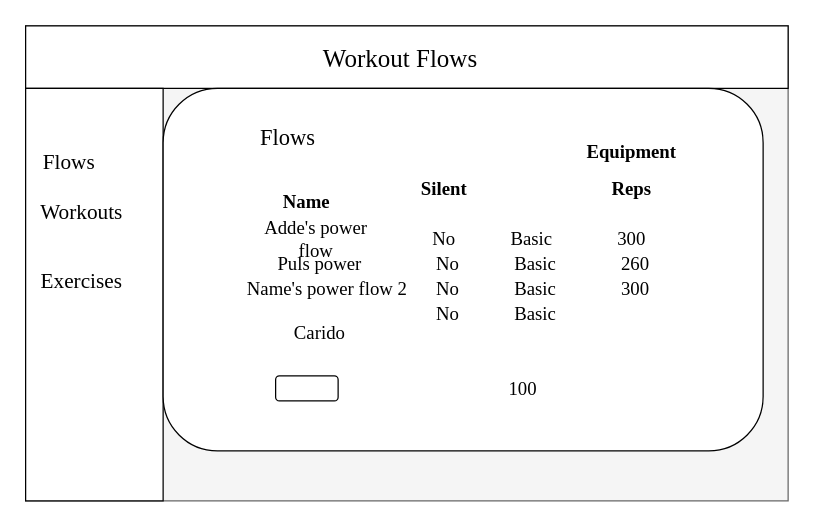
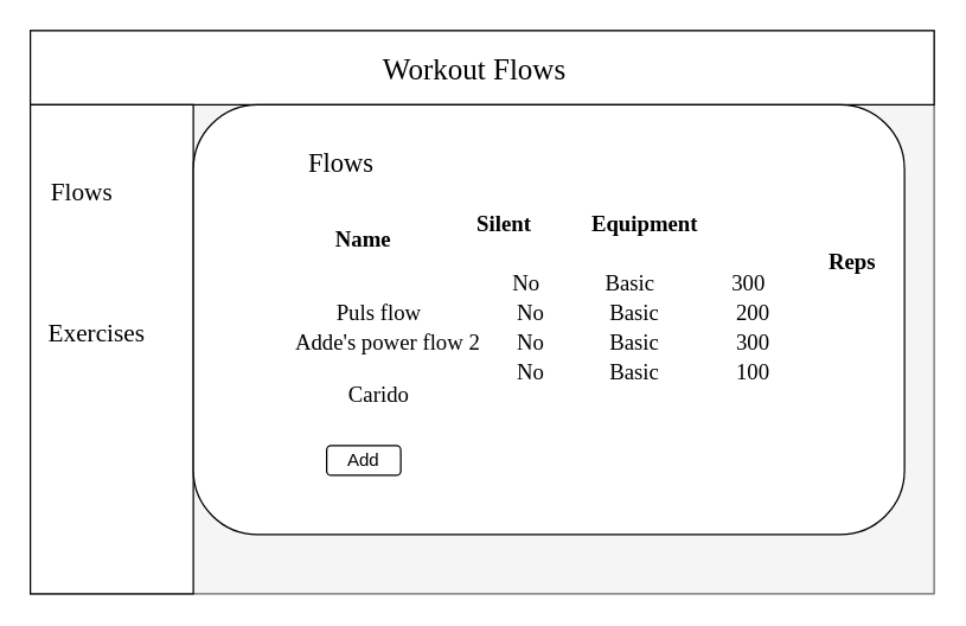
- <mxCell id="15" value="&lt;font style=&quot;font-size: 15px&quot; face=&quot;Garamond&quot;&gt;&lt;b&gt;Equipment&lt;/b&gt;&lt;/font&gt;" style="text;html=1;strokeColor=none;fillColor=none;align=center;verticalAlign=middle;whiteSpace=wrap;rounded=0;" vertex="1" parent="1"><mxGeometry x="460" y="110" width="90" height="20" as="geometry" /></mxCell>
+ <mxCell id="15" value="&lt;font style=&quot;font-size: 15px&quot; face=&quot;Garamond&quot;&gt;&lt;b&gt;Equipment&lt;/b&gt;&lt;/font&gt;" style="text;html=1;strokeColor=none;fillColor=none;align=center;verticalAlign=middle;whiteSpace=wrap;rounded=0;" vertex="1" parent="1"><mxGeometry x="390" y="140" width="90" height="20" as="geometry" /></mxCell>
- <mxCell id="14" value="&lt;font style=&quot;font-size: 15px&quot; face=&quot;Garamond&quot;&gt;&lt;b&gt;Silent&lt;/b&gt;&lt;/font&gt;" style="text;html=1;strokeColor=none;fillColor=none;align=center;verticalAlign=middle;whiteSpace=wrap;rounded=0;" vertex="1" parent="1"><mxGeometry x="320" y="140" width="70" height="20" as="geometry" /></mxCell>
+ <mxCell id="14" value="&lt;font style=&quot;font-size: 15px&quot; face=&quot;Garamond&quot;&gt;&lt;b&gt;Silent&lt;/b&gt;&lt;/font&gt;" style="text;html=1;strokeColor=none;fillColor=none;align=center;verticalAlign=middle;whiteSpace=wrap;rounded=0;" vertex="1" parent="1"><mxGeometry x="305" y="140" width="70" height="20" as="geometry" /></mxCell>
- <mxCell id="12" value="&lt;font style=&quot;font-size: 15px&quot; face=&quot;Garamond&quot;&gt;&lt;b&gt;Reps&lt;/b&gt;&lt;/font&gt;" style="text;html=1;strokeColor=none;fillColor=none;align=center;verticalAlign=middle;whiteSpace=wrap;rounded=0;" vertex="1" parent="1"><mxGeometry x="480" y="140" width="50" height="20" as="geometry" /></mxCell>
+ <mxCell id="12" value="&lt;font style=&quot;font-size: 15px&quot; face=&quot;Garamond&quot;&gt;&lt;b&gt;Reps&lt;/b&gt;&lt;/font&gt;" style="text;html=1;strokeColor=none;fillColor=none;align=center;verticalAlign=middle;whiteSpace=wrap;rounded=0;" vertex="1" parent="1"><mxGeometry x="550" y="165" width="50" height="20" as="geometry" /></mxCell>
- <mxCell id="8" value="&lt;font face=&quot;Garamond&quot; style=&quot;font-size: 17px&quot;&gt;Workouts&lt;/font&gt;" style="text;html=1;strokeColor=none;fillColor=none;align=center;verticalAlign=middle;whiteSpace=wrap;rounded=0;" vertex="1" parent="1"><mxGeometry x="30" y="160" width="70" height="20" as="geometry" /></mxCell>
- <mxCell id="16" value="&lt;font style=&quot;font-size: 15px&quot; face=&quot;Garamond&quot;&gt;Adde's power flow&lt;/font&gt;" style="text;html=1;strokeColor=none;fillColor=none;align=center;verticalAlign=middle;whiteSpace=wrap;rounded=0;" vertex="1" parent="1"><mxGeometry x="195" y="180" width="115" height="20" as="geometry" /></mxCell>
- <mxCell id="20" value="&lt;font style=&quot;font-size: 15px&quot; face=&quot;Garamond&quot;&gt;Puls power&lt;/font&gt;" style="text;html=1;strokeColor=none;fillColor=none;align=center;verticalAlign=middle;whiteSpace=wrap;rounded=0;" vertex="1" parent="1"><mxGeometry x="197.5" y="200" width="115" height="20" as="geometry" /></mxCell>
+ <mxCell id="20" value="&lt;font style=&quot;font-size: 15px&quot; face=&quot;Garamond&quot;&gt;Puls flow&lt;/font&gt;" style="text;html=1;strokeColor=none;fillColor=none;align=center;verticalAlign=middle;whiteSpace=wrap;rounded=0;" vertex="1" parent="1"><mxGeometry x="197.5" y="200" width="115" height="20" as="geometry" /></mxCell>
- <mxCell id="21" value="&lt;font style=&quot;font-size: 15px&quot; face=&quot;Garamond&quot;&gt;260&lt;/font&gt;" style="text;html=1;strokeColor=none;fillColor=none;align=center;verticalAlign=middle;whiteSpace=wrap;rounded=0;" vertex="1" parent="1"><mxGeometry x="472.5" y="200" width="70" height="20" as="geometry" /></mxCell>
+ <mxCell id="21" value="&lt;font style=&quot;font-size: 15px&quot; face=&quot;Garamond&quot;&gt;200&lt;/font&gt;" style="text;html=1;strokeColor=none;fillColor=none;align=center;verticalAlign=middle;whiteSpace=wrap;rounded=0;" vertex="1" parent="1"><mxGeometry x="472.5" y="200" width="70" height="20" as="geometry" /></mxCell>
- <mxCell id="24" value="&lt;font style=&quot;font-size: 15px&quot; face=&quot;Garamond&quot;&gt;Name's power flow 2&lt;/font&gt;" style="text;html=1;strokeColor=none;fillColor=none;align=center;verticalAlign=middle;whiteSpace=wrap;rounded=0;" vertex="1" parent="1"><mxGeometry x="195" y="220" width="132.5" height="20" as="geometry" /></mxCell>
+ <mxCell id="24" value="&lt;font style=&quot;font-size: 15px&quot; face=&quot;Garamond&quot;&gt;Adde's power flow 2&lt;/font&gt;" style="text;html=1;strokeColor=none;fillColor=none;align=center;verticalAlign=middle;whiteSpace=wrap;rounded=0;" vertex="1" parent="1"><mxGeometry x="195" y="220" width="132.5" height="20" as="geometry" /></mxCell>
+ <mxCell id="33" value="Add" style="text;html=1;strokeColor=none;fillColor=none;align=center;verticalAlign=middle;whiteSpace=wrap;rounded=0;" vertex="1" parent="1"><mxGeometry x="225" y="300" width="40" height="20" as="geometry" /></mxCell>
- <mxCell id="29" value="&lt;font style=&quot;font-size: 15px&quot; face=&quot;Garamond&quot;&gt;100&lt;/font&gt;" style="text;html=1;strokeColor=none;fillColor=none;align=center;verticalAlign=middle;whiteSpace=wrap;rounded=0;" vertex="1" parent="1"><mxGeometry x="382.5" y="300" width="70" height="20" as="geometry" /></mxCell>
+ <mxCell id="29" value="&lt;font style=&quot;font-size: 15px&quot; face=&quot;Garamond&quot;&gt;100&lt;/font&gt;" style="text;html=1;strokeColor=none;fillColor=none;align=center;verticalAlign=middle;whiteSpace=wrap;rounded=0;" vertex="1" parent="1"><mxGeometry x="472.5" y="240" width="70" height="20" as="geometry" /></mxCell>
